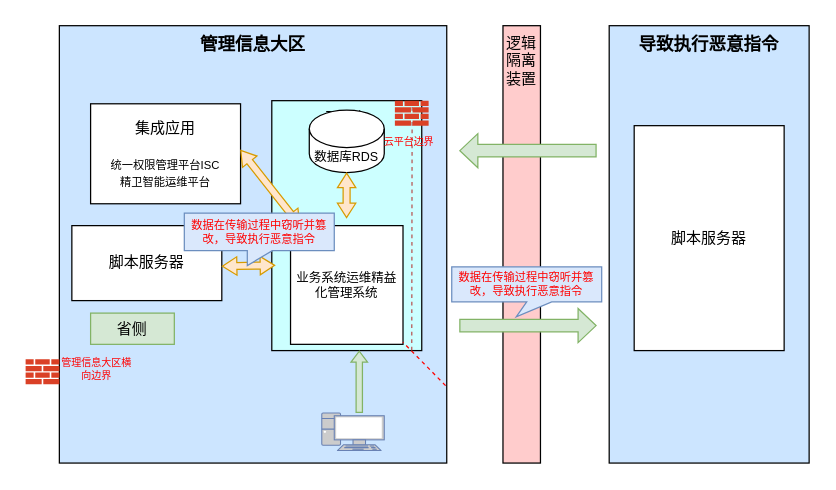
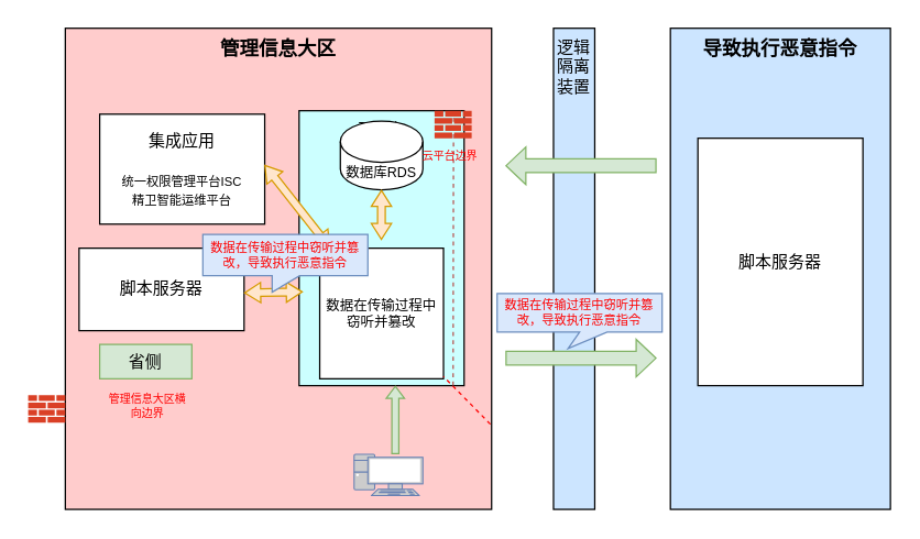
- <mxCell id="3" value="管理信息大区" style="rounded=0;whiteSpace=wrap;html=1;verticalAlign=top;fillColor=#CCE5FF;fontSize=14;fontStyle=1" parent="1" vertex="1"><mxGeometry x="47" y="20" width="310" height="350" as="geometry" /></mxCell>
+ <mxCell id="3" value="管理信息大区" style="rounded=0;whiteSpace=wrap;html=1;verticalAlign=top;fillColor=#ffcccc;fontSize=14;fontStyle=1;" parent="1" vertex="1"><mxGeometry x="47" y="20" width="310" height="350" as="geometry" /></mxCell>
- <mxCell id="2" value="逻辑隔离装置" style="rounded=0;whiteSpace=wrap;html=1;fillColor=#FFCCCC;verticalAlign=top;" parent="1" vertex="1"><mxGeometry x="402" y="20" width="30" height="350" as="geometry" /></mxCell>
+ <mxCell id="2" value="逻辑隔离装置" style="rounded=0;whiteSpace=wrap;html=1;fillColor=#cce5ff;verticalAlign=top;" parent="1" vertex="1"><mxGeometry x="402" y="20" width="30" height="350" as="geometry" /></mxCell>
- <mxCell id="21" value="&lt;p class=&quot;MsoNormal&quot;&gt;&lt;font style=&quot;&quot; face=&quot;Helvetica&quot;&gt;业务系统运维精益化管理系统&lt;/font&gt;&lt;/p&gt;" style="rounded=0;whiteSpace=wrap;html=1;fontSize=10;fontStyle=0" parent="1" vertex="1"><mxGeometry x="232" y="180" width="90" height="95" as="geometry" /></mxCell>
+ <mxCell id="21" value="&lt;p class=&quot;MsoNormal&quot;&gt;&lt;font style=&quot;&quot; face=&quot;Helvetica&quot;&gt;数据在传输过程中窃听并篡改&lt;/font&gt;&lt;/p&gt;" style="rounded=0;whiteSpace=wrap;html=1;fontSize=10;fontStyle=0" parent="1" vertex="1"><mxGeometry x="232" y="180" width="90" height="95" as="geometry" /></mxCell>
- <mxCell id="19" value="管理信息大区横向边界" style="text;html=1;align=center;verticalAlign=middle;whiteSpace=wrap;rounded=0;fontColor=#FF0000;fontSize=8;" parent="1" vertex="1"><mxGeometry x="47" y="282" width="60" height="25" as="geometry" /></mxCell>
+ <mxCell id="19" value="管理信息大区横向边界" style="text;html=1;align=center;verticalAlign=middle;whiteSpace=wrap;rounded=0;fontColor=#FF0000;fontSize=8;" parent="1" vertex="1"><mxGeometry x="77" y="282" width="60" height="25" as="geometry" /></mxCell>
